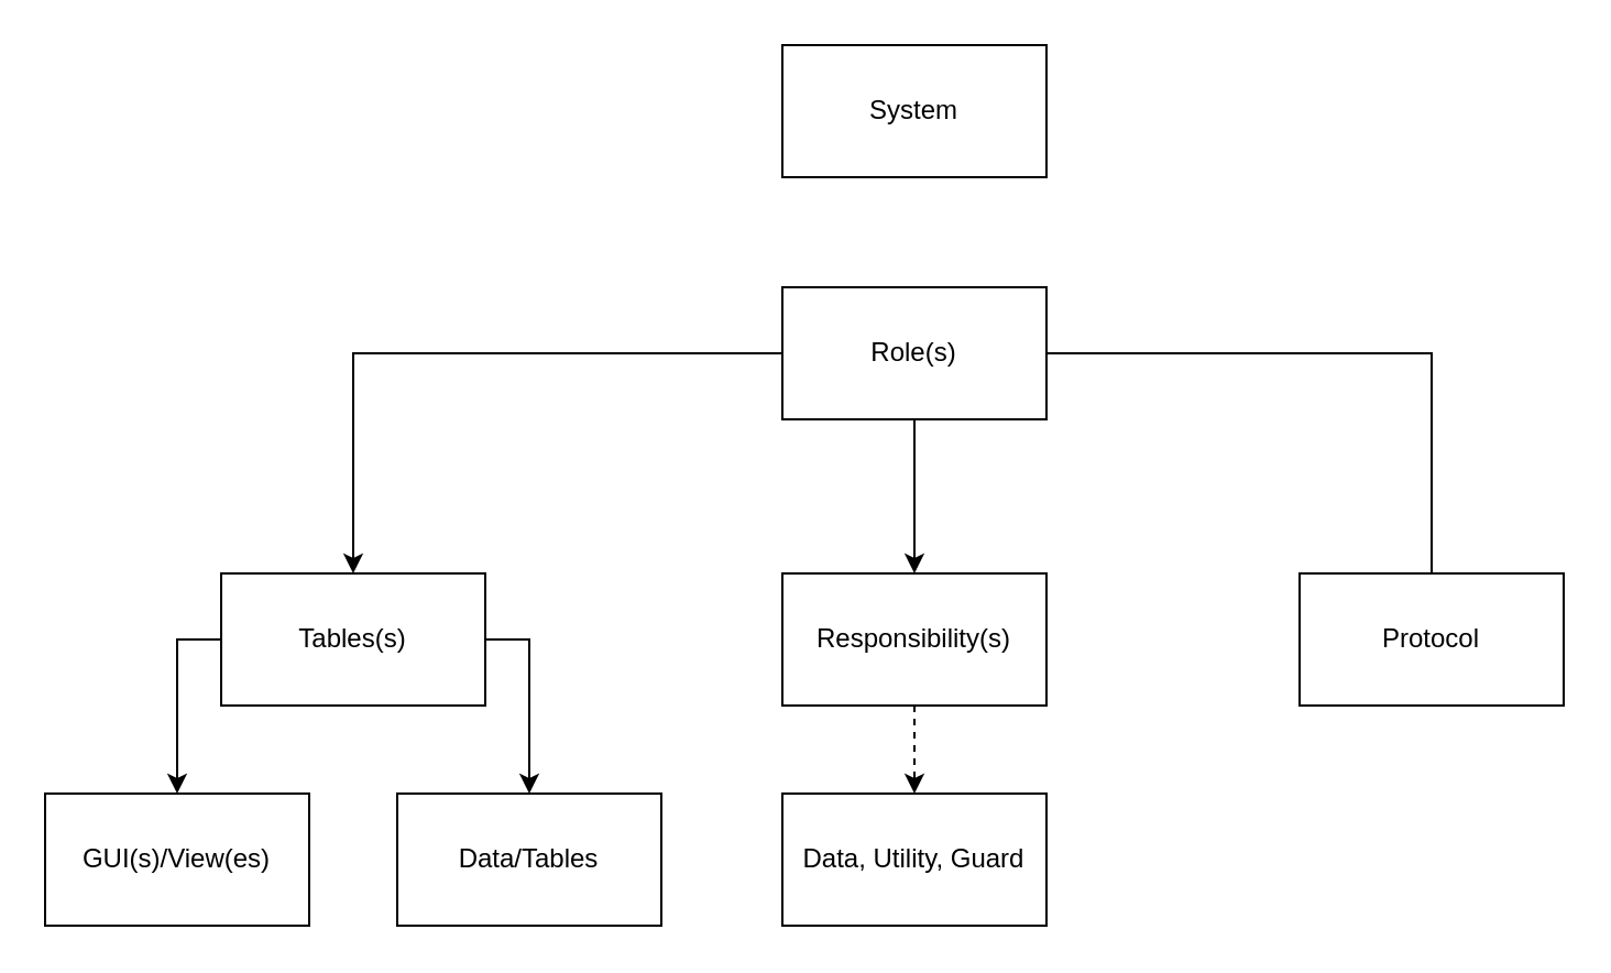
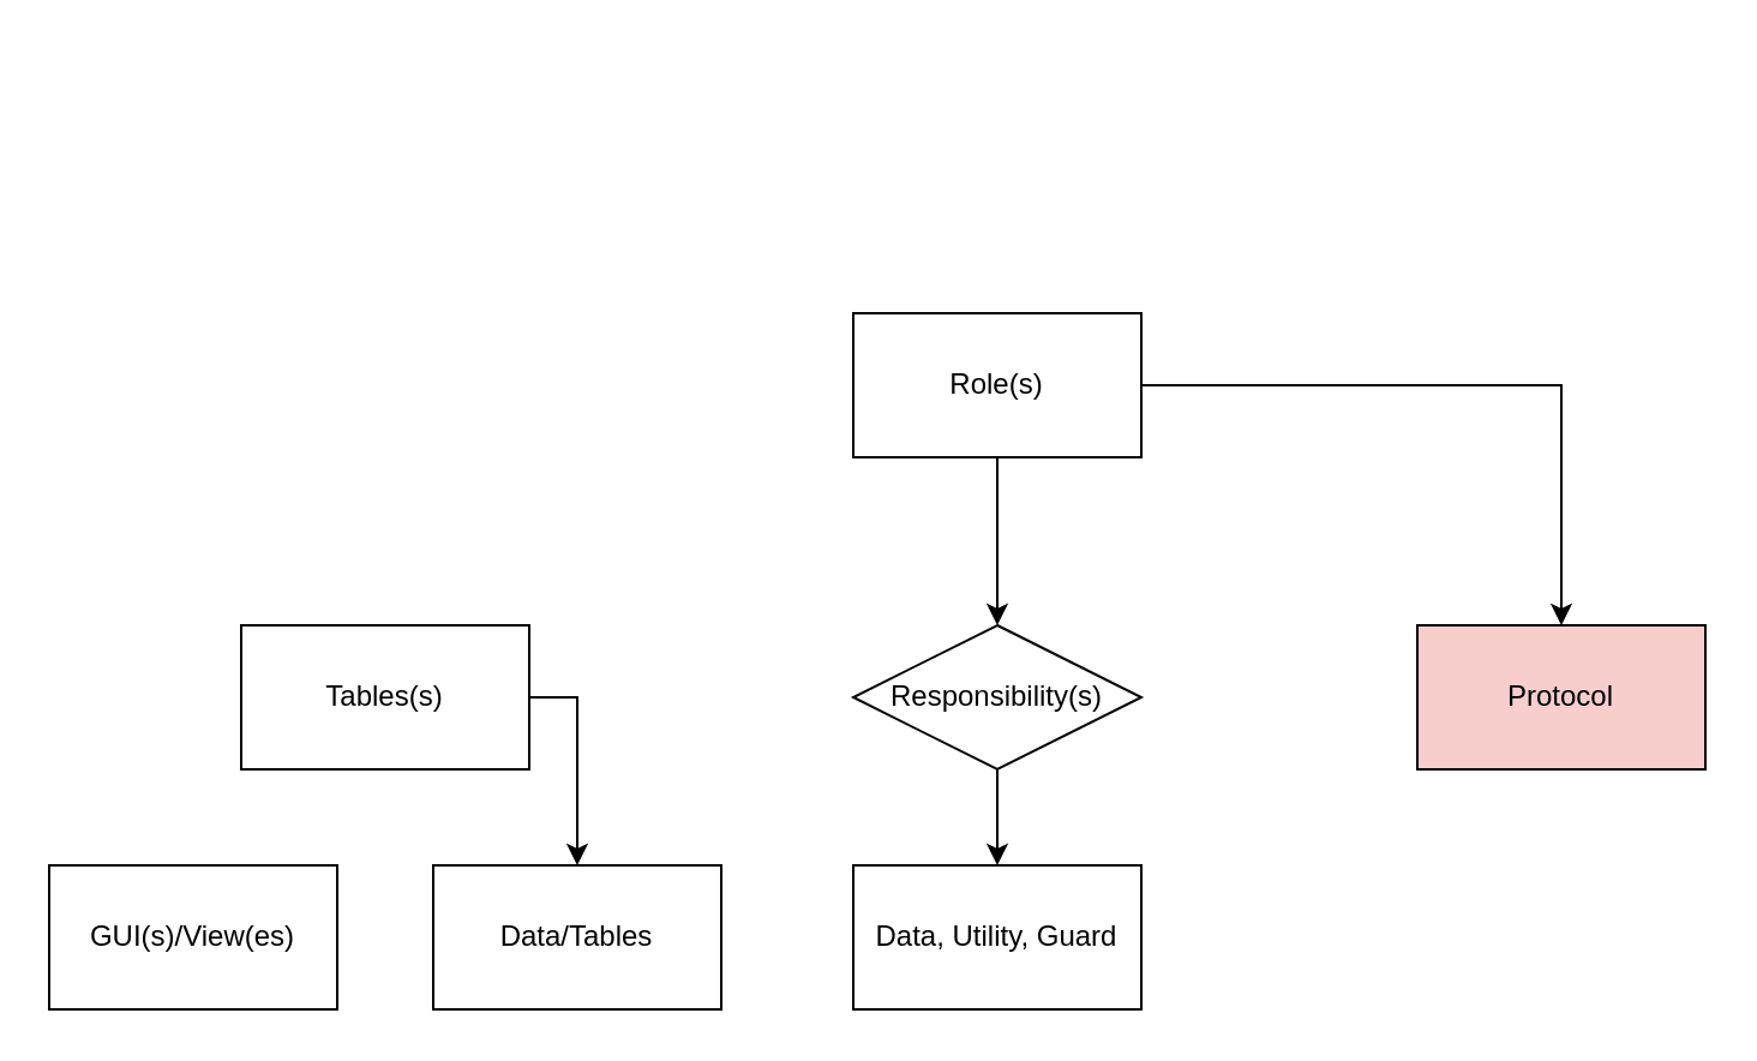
- <mxCell id="2" value="System" style="rounded=0;whiteSpace=wrap;html=1;" vertex="1" parent="1"><mxGeometry x="355" y="20" width="120" height="60" as="geometry" /></mxCell>
- <mxCell id="3" style="edgeStyle=orthogonalEdgeStyle;rounded=0;orthogonalLoop=1;jettySize=auto;html=1;" edge="1" parent="1" source="6" target="9"><mxGeometry relative="1" as="geometry" /></mxCell>
- <mxCell id="5" style="edgeStyle=orthogonalEdgeStyle;rounded=0;orthogonalLoop=1;jettySize=auto;html=1;endArrow=none;" edge="1" parent="1" source="6" target="15"><mxGeometry relative="1" as="geometry" /></mxCell>
+ <mxCell id="5" style="edgeStyle=orthogonalEdgeStyle;rounded=0;orthogonalLoop=1;jettySize=auto;html=1;" edge="1" parent="1" source="6" target="15"><mxGeometry relative="1" as="geometry" /></mxCell>
- <mxCell id="11" value="Responsibility(s)" style="rounded=0;whiteSpace=wrap;html=1;" vertex="1" parent="1"><mxGeometry x="355" y="260" width="120" height="60" as="geometry" /></mxCell>
+ <mxCell id="11" value="Responsibility(s)" style="rhombus;whiteSpace=wrap;html=1;" vertex="1" parent="1"><mxGeometry x="355" y="260" width="120" height="60" as="geometry" /></mxCell>
- <mxCell id="15" value="Protocol" style="rounded=0;whiteSpace=wrap;html=1;" vertex="1" parent="1"><mxGeometry x="590" y="260" width="120" height="60" as="geometry" /></mxCell>
+ <mxCell id="15" value="Protocol" style="rounded=0;whiteSpace=wrap;html=1;fillColor=#f8cecc;" vertex="1" parent="1"><mxGeometry x="590" y="260" width="120" height="60" as="geometry" /></mxCell>
- <mxCell id="7" style="edgeStyle=orthogonalEdgeStyle;rounded=0;orthogonalLoop=1;jettySize=auto;html=1;entryX=0.5;entryY=0;entryDx=0;entryDy=0;exitX=0;exitY=0.5;exitDx=0;exitDy=0;" edge="1" parent="1" source="9" target="12"><mxGeometry relative="1" as="geometry" /></mxCell>
- <mxCell id="10" style="edgeStyle=orthogonalEdgeStyle;rounded=0;orthogonalLoop=1;jettySize=auto;html=1;entryX=0.5;entryY=0;entryDx=0;entryDy=0;dashed=1;" edge="1" parent="1" source="11" target="14"><mxGeometry relative="1" as="geometry" /></mxCell>
+ <mxCell id="10" style="edgeStyle=orthogonalEdgeStyle;rounded=0;orthogonalLoop=1;jettySize=auto;html=1;entryX=0.5;entryY=0;entryDx=0;entryDy=0;" edge="1" parent="1" source="11" target="14"><mxGeometry relative="1" as="geometry" /></mxCell>
